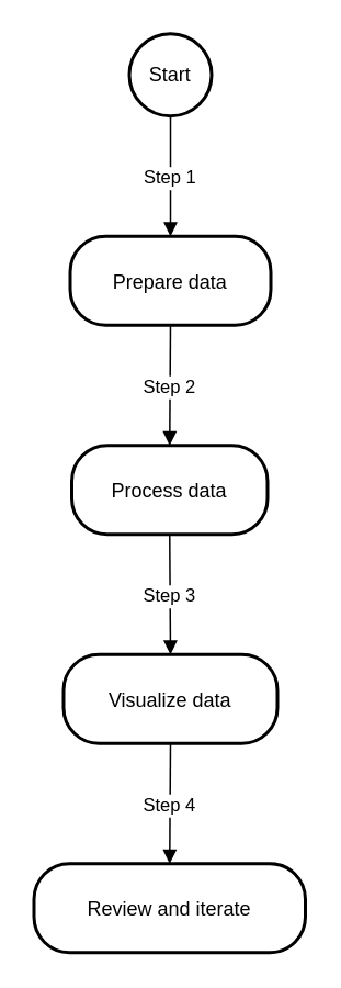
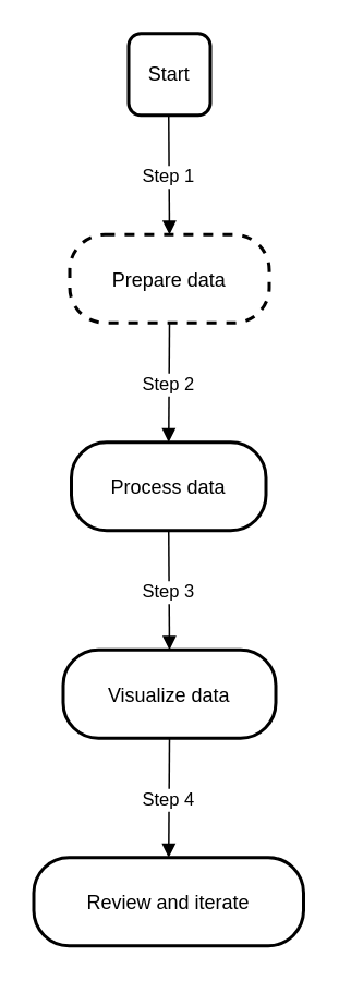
- <mxCell id="2" value="Start" style="ellipse;aspect=fixed;strokeWidth=2;whiteSpace=wrap;" vertex="1" parent="1"><mxGeometry x="78" y="20" width="50" height="50" as="geometry" /></mxCell>
+ <mxCell id="2" value="Start" style="aspect=fixed;strokeWidth=2;whiteSpace=wrap;rounded=1;" vertex="1" parent="1"><mxGeometry x="78" y="20" width="50" height="50" as="geometry" /></mxCell>
- <mxCell id="3" value="Prepare data" style="rounded=1;arcSize=40;strokeWidth=2" vertex="1" parent="1"><mxGeometry x="42" y="143" width="122" height="54" as="geometry" /></mxCell>
+ <mxCell id="3" value="Prepare data" style="rounded=1;arcSize=40;strokeWidth=2;dashed=1;" vertex="1" parent="1"><mxGeometry x="42" y="143" width="122" height="54" as="geometry" /></mxCell>
